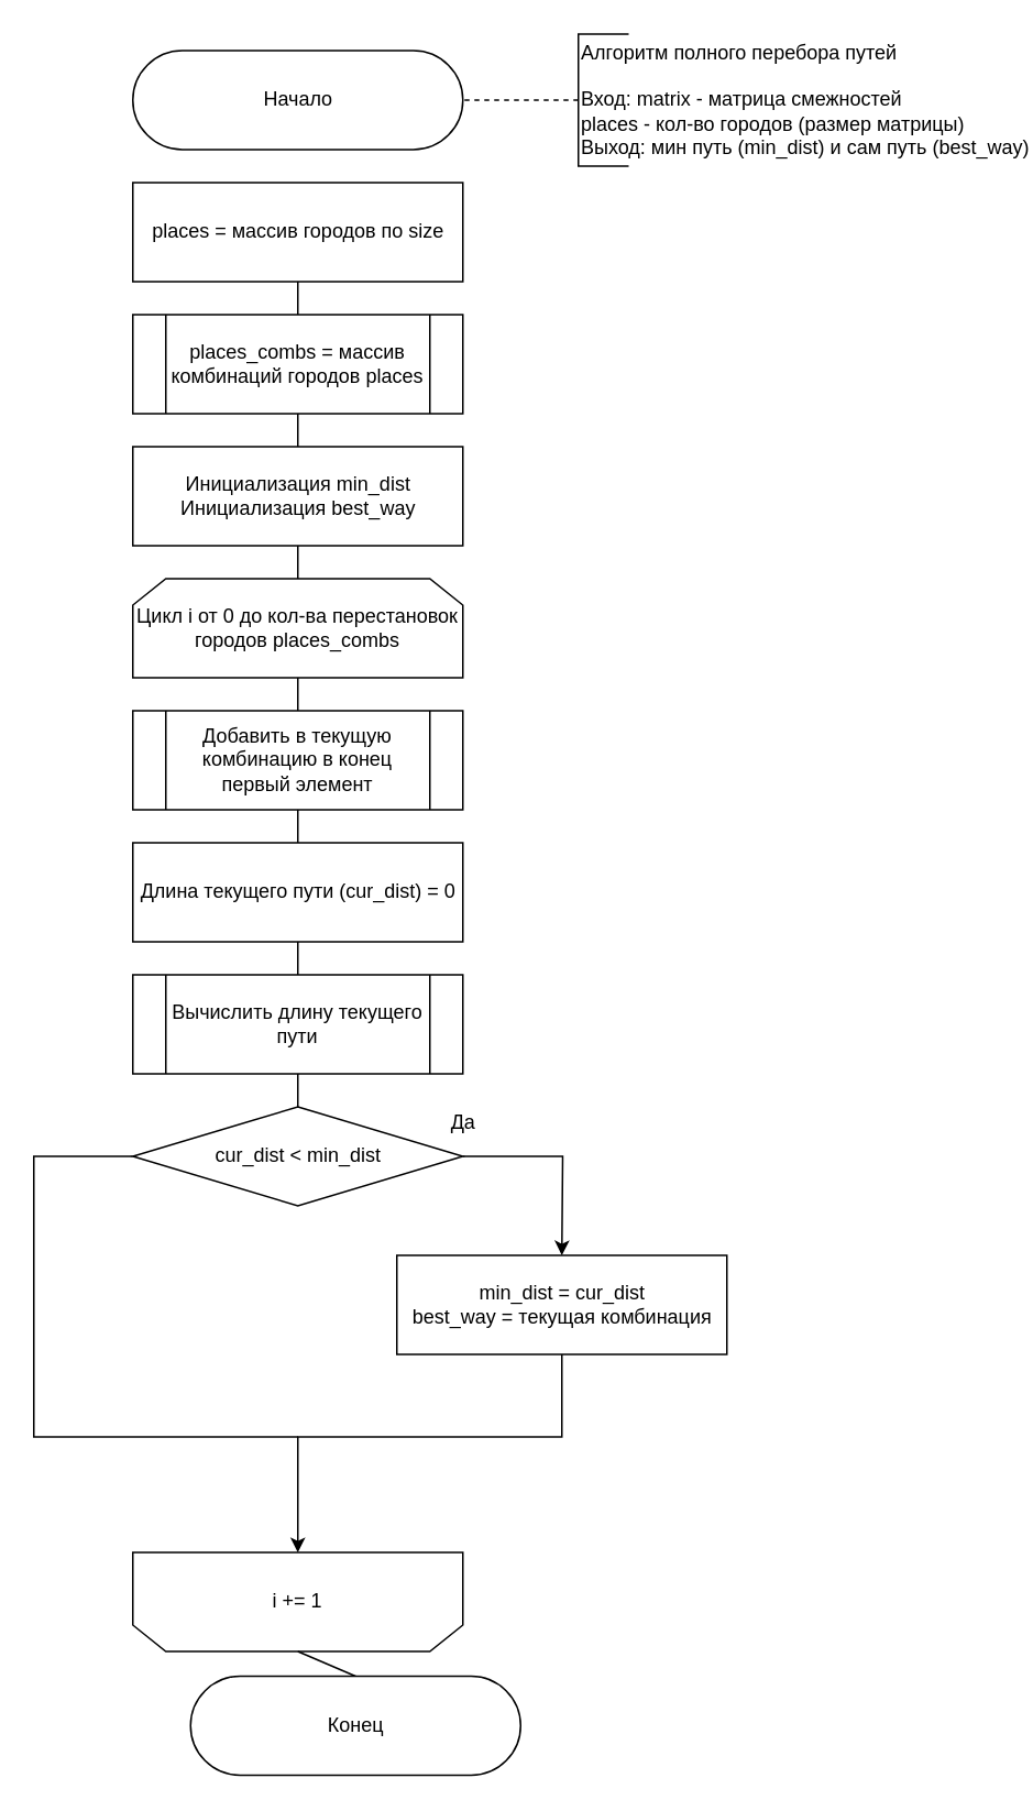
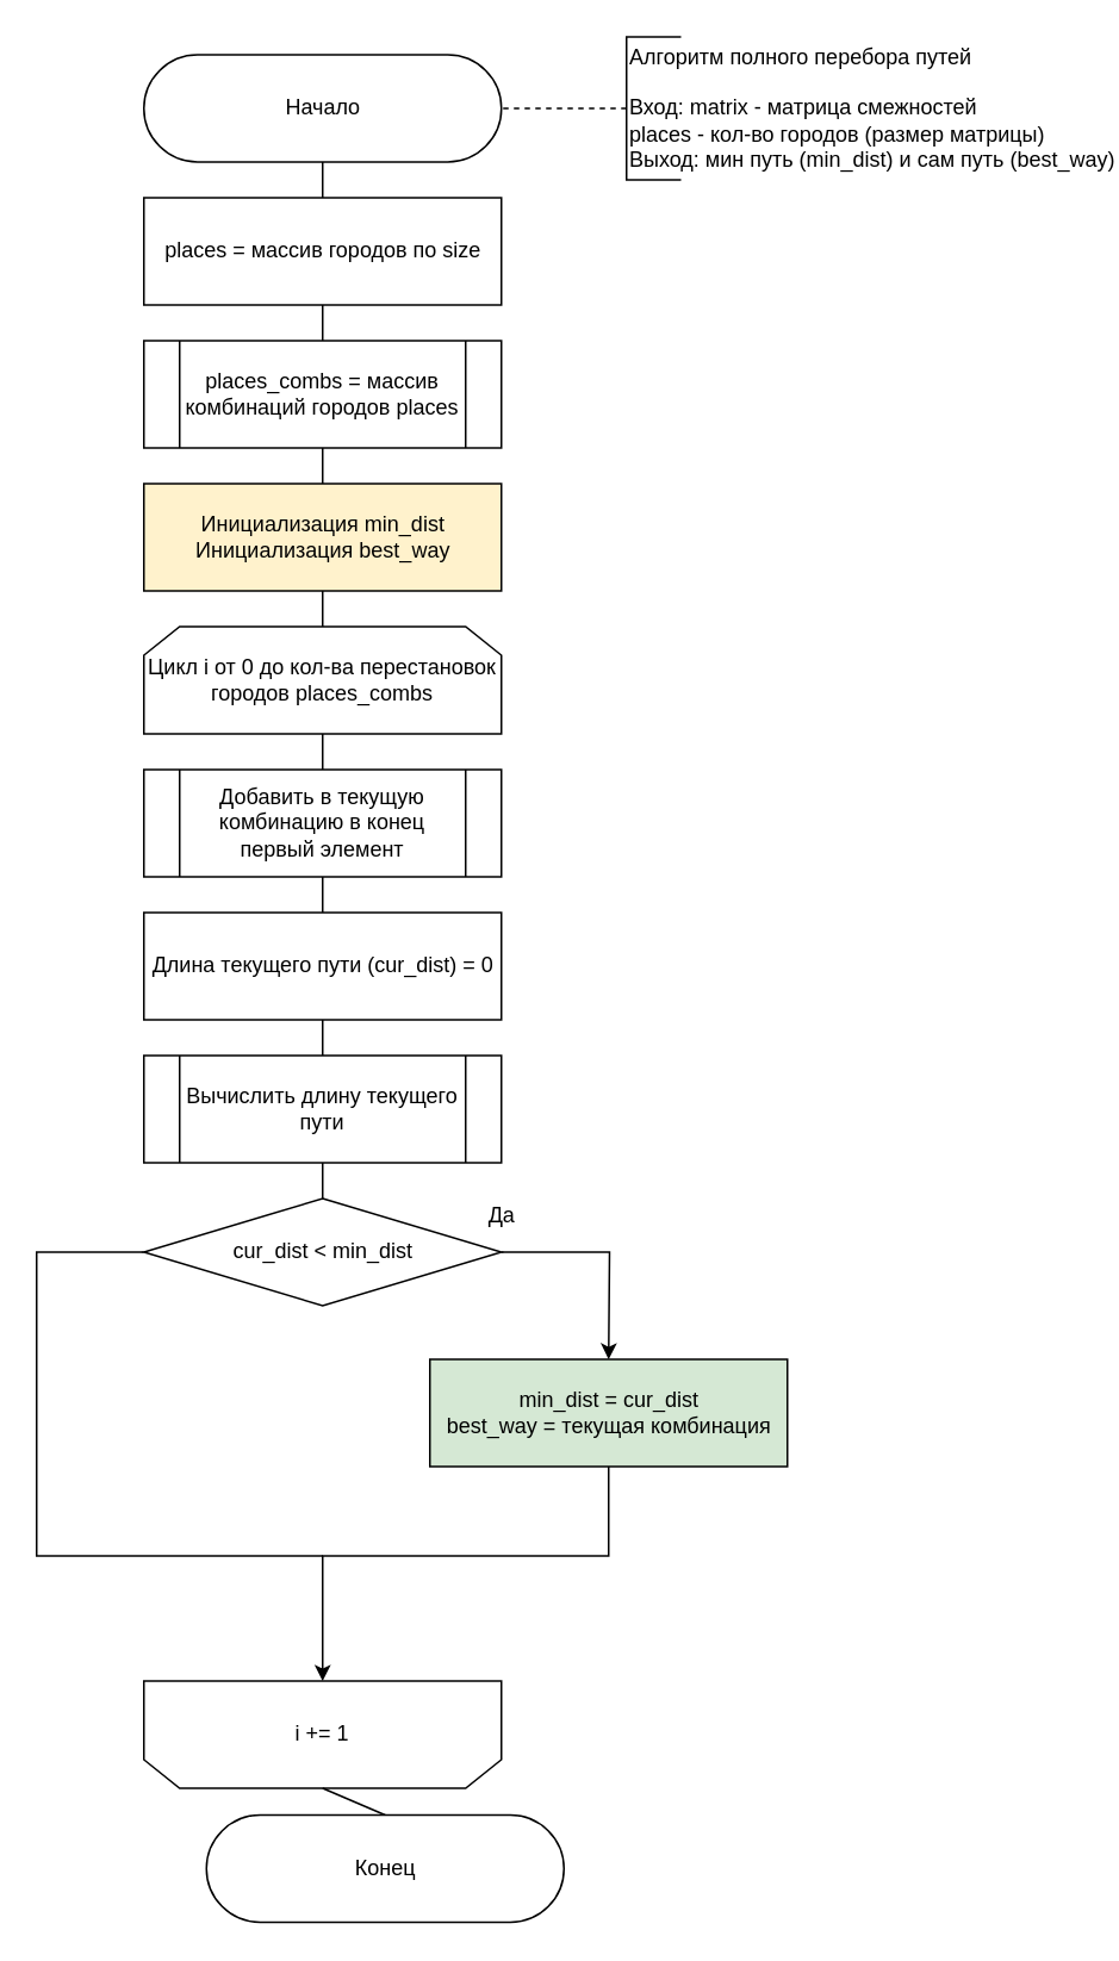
+ <mxCell id="2" style="edgeStyle=none;html=1;exitX=0.5;exitY=0.5;exitDx=0;exitDy=30;exitPerimeter=0;entryX=0.5;entryY=0;entryDx=0;entryDy=0;endArrow=none;endFill=0;" parent="1" source="3" target="11" edge="1"><mxGeometry relative="1" as="geometry" /></mxCell>
- <mxCell id="18" value="Инициализация min_dist&lt;br&gt;Инициализация best_way" style="html=1;dashed=0;whitespace=wrap;" parent="1" vertex="1"><mxGeometry x="80" y="270" width="200" height="60" as="geometry" /></mxCell>
+ <mxCell id="18" value="Инициализация min_dist&lt;br&gt;Инициализация best_way" style="html=1;dashed=0;whitespace=wrap;fillColor=#fff2cc;" parent="1" vertex="1"><mxGeometry x="80" y="270" width="200" height="60" as="geometry" /></mxCell>
- <mxCell id="26" value="min_dist = cur_dist&lt;br&gt;best_way = текущая комбинация" style="html=1;dashed=0;whitespace=wrap;" parent="1" vertex="1"><mxGeometry x="240" y="760" width="200" height="60" as="geometry" /></mxCell>
+ <mxCell id="26" value="min_dist = cur_dist&lt;br&gt;best_way = текущая комбинация" style="html=1;dashed=0;whitespace=wrap;fillColor=#d5e8d4;" parent="1" vertex="1"><mxGeometry x="240" y="760" width="200" height="60" as="geometry" /></mxCell>
